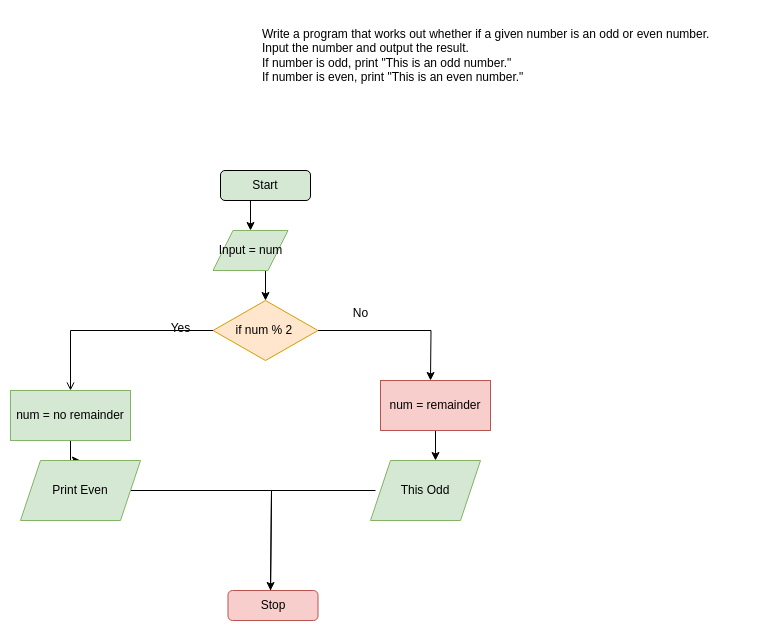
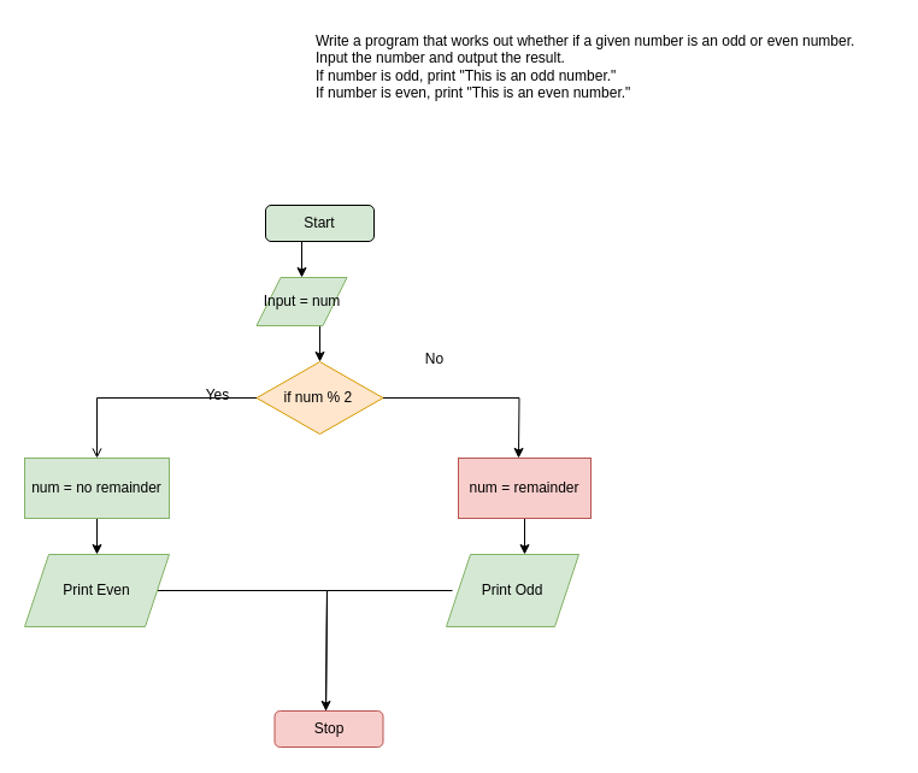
- <mxCell id="15" value="No" style="text;html=1;align=center;verticalAlign=middle;resizable=0;points=[];autosize=1;strokeColor=none;fillColor=none;" vertex="1" parent="1"><mxGeometry x="340" y="298" width="40" height="30" as="geometry" /></mxCell>
+ <mxCell id="15" value="No" style="text;html=1;align=center;verticalAlign=middle;resizable=0;points=[];autosize=1;strokeColor=none;fillColor=none;" vertex="1" parent="1"><mxGeometry x="340" y="283" width="40" height="30" as="geometry" /></mxCell>
- <mxCell id="11" value="num = no remainder" style="whiteSpace=wrap;html=1;fillColor=#d5e8d4;strokeColor=#82b366;" vertex="1" parent="1"><mxGeometry x="10" y="390" width="120" height="50" as="geometry" /></mxCell>
+ <mxCell id="11" value="num = no remainder" style="whiteSpace=wrap;html=1;fillColor=#d5e8d4;strokeColor=#82b366;" vertex="1" parent="1"><mxGeometry x="20" y="380" width="120" height="50" as="geometry" /></mxCell>
- <mxCell id="19" value="This Odd" style="shape=parallelogram;perimeter=parallelogramPerimeter;whiteSpace=wrap;html=1;fixedSize=1;fillColor=#d5e8d4;strokeColor=#82b366;" vertex="1" parent="1"><mxGeometry x="370" y="460" width="110" height="60" as="geometry" /></mxCell>
+ <mxCell id="19" value="Print Odd" style="shape=parallelogram;perimeter=parallelogramPerimeter;whiteSpace=wrap;html=1;fixedSize=1;fillColor=#d5e8d4;strokeColor=#82b366;" vertex="1" parent="1"><mxGeometry x="370" y="460" width="110" height="60" as="geometry" /></mxCell>
